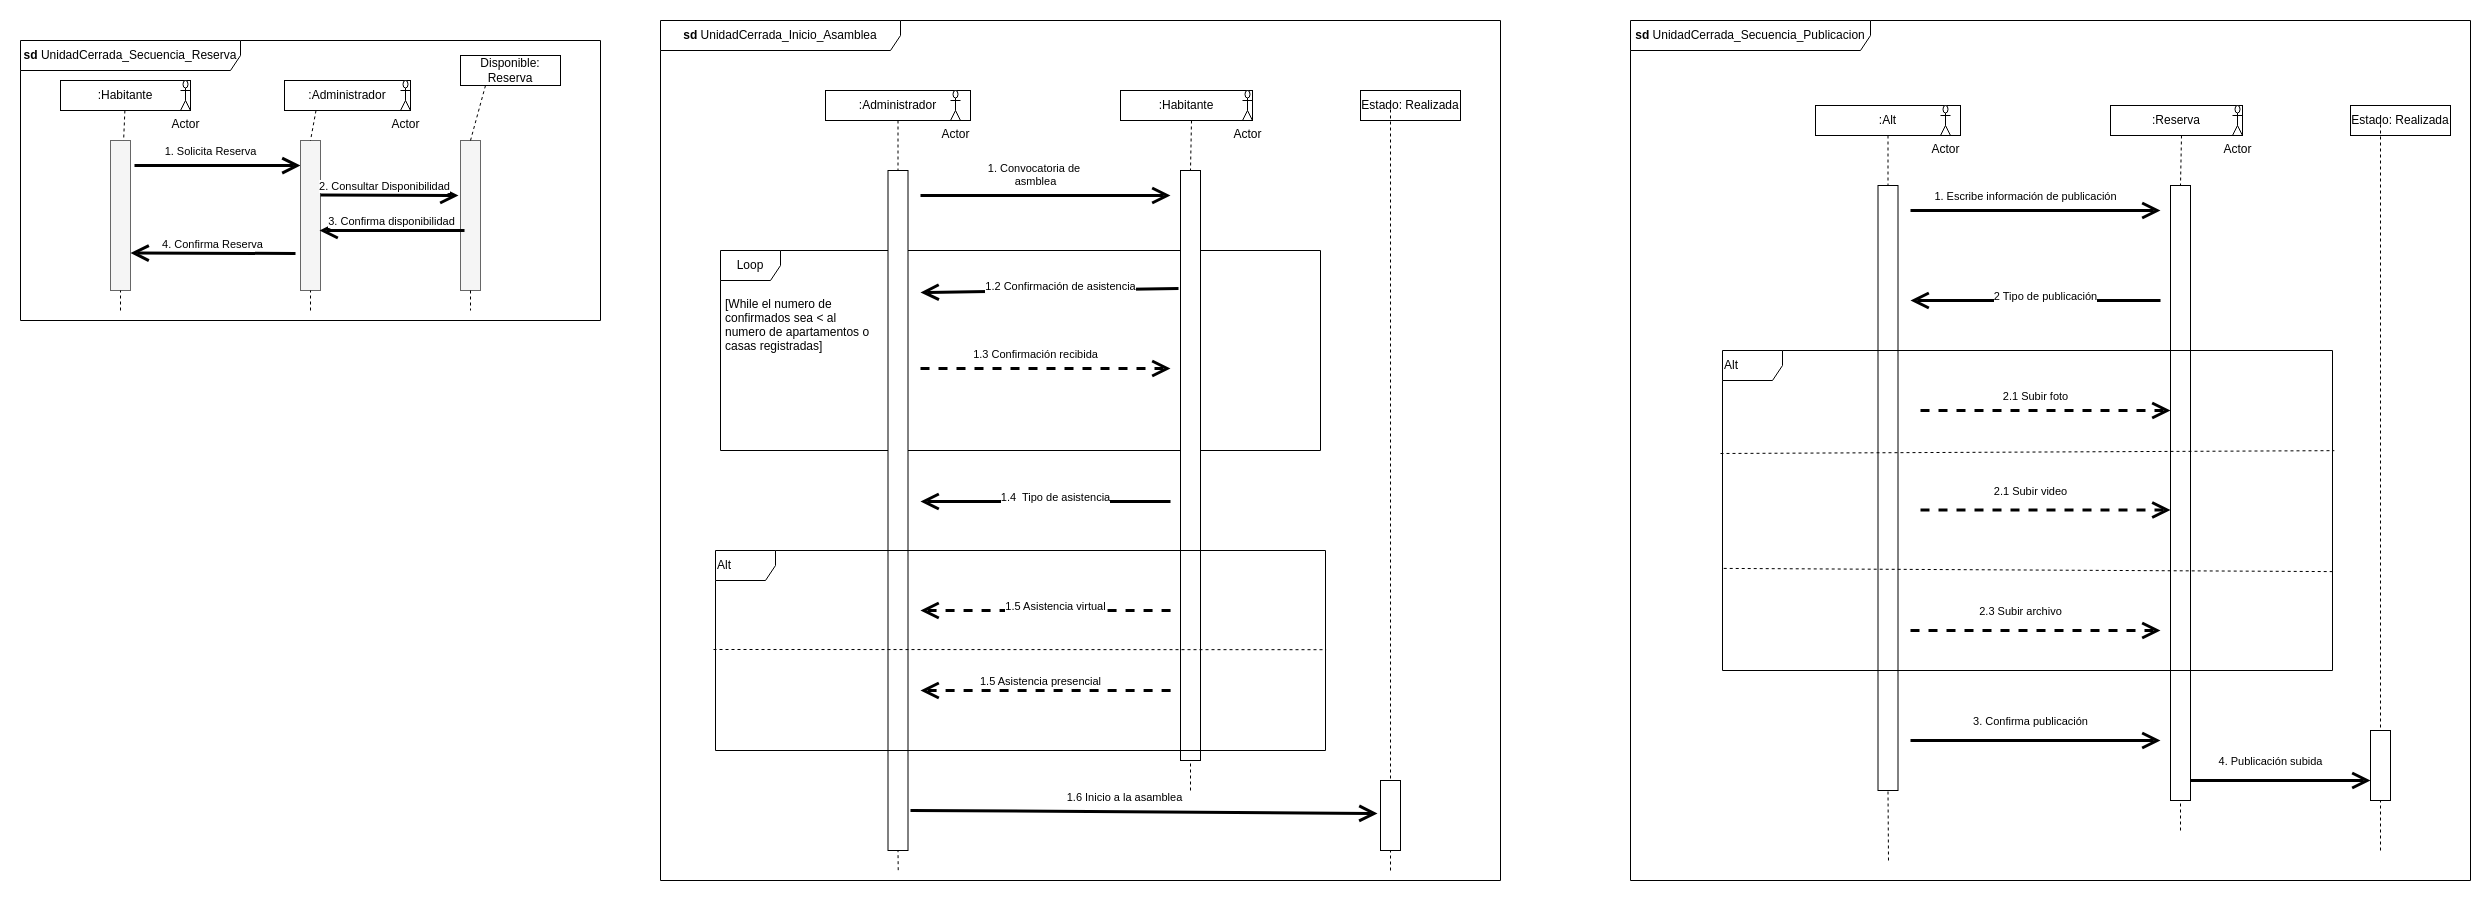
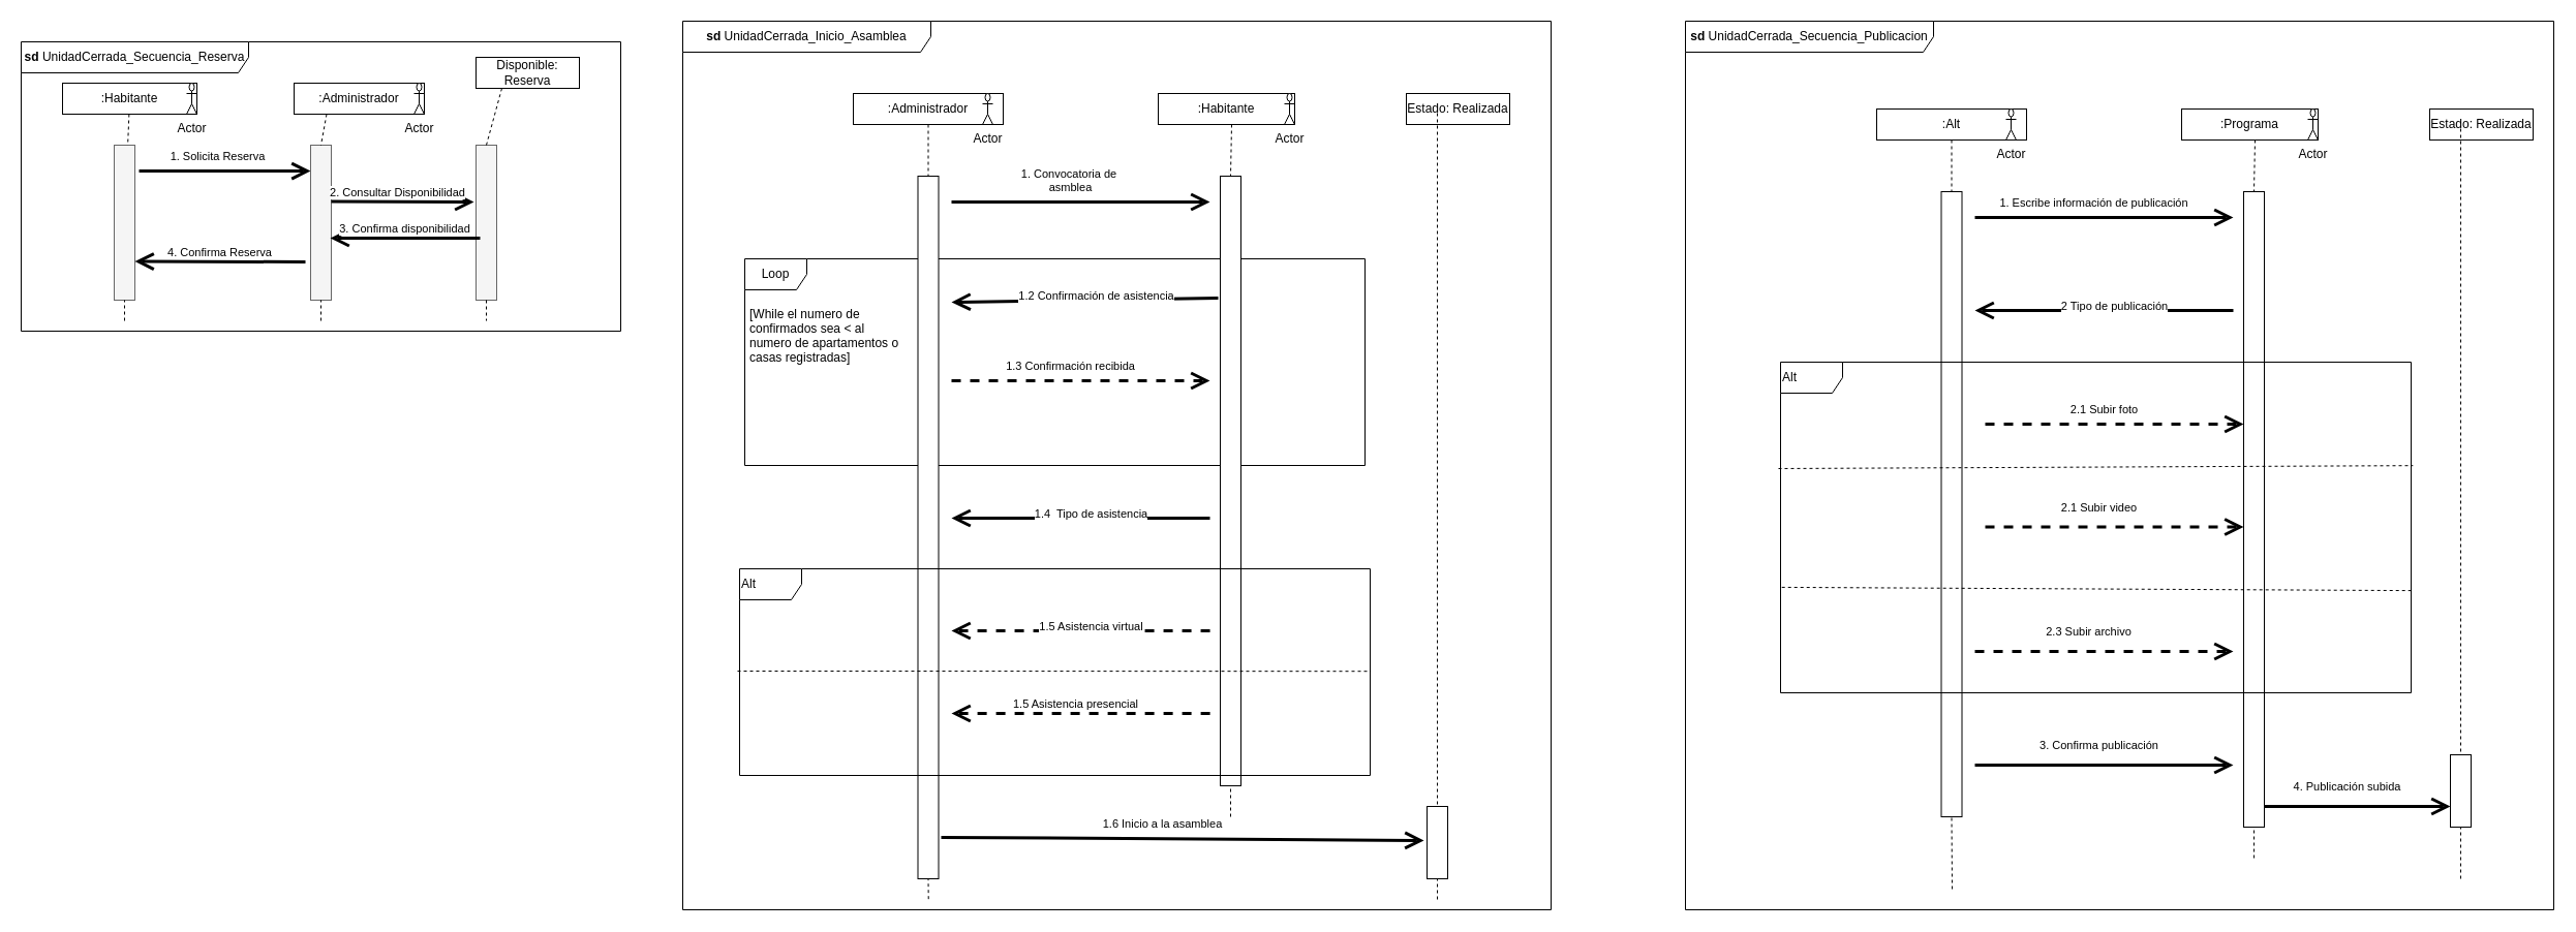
- <mxCell id="49" value=":Reserva" style="shape=rect;html=1;whiteSpace=wrap;align=center;" vertex="1" parent="1"><mxGeometry x="2110" y="105" width="132" height="30" as="geometry" /></mxCell>
+ <mxCell id="49" value=":Programa" style="shape=rect;html=1;whiteSpace=wrap;align=center;" vertex="1" parent="1"><mxGeometry x="2110" y="105" width="132" height="30" as="geometry" /></mxCell>
